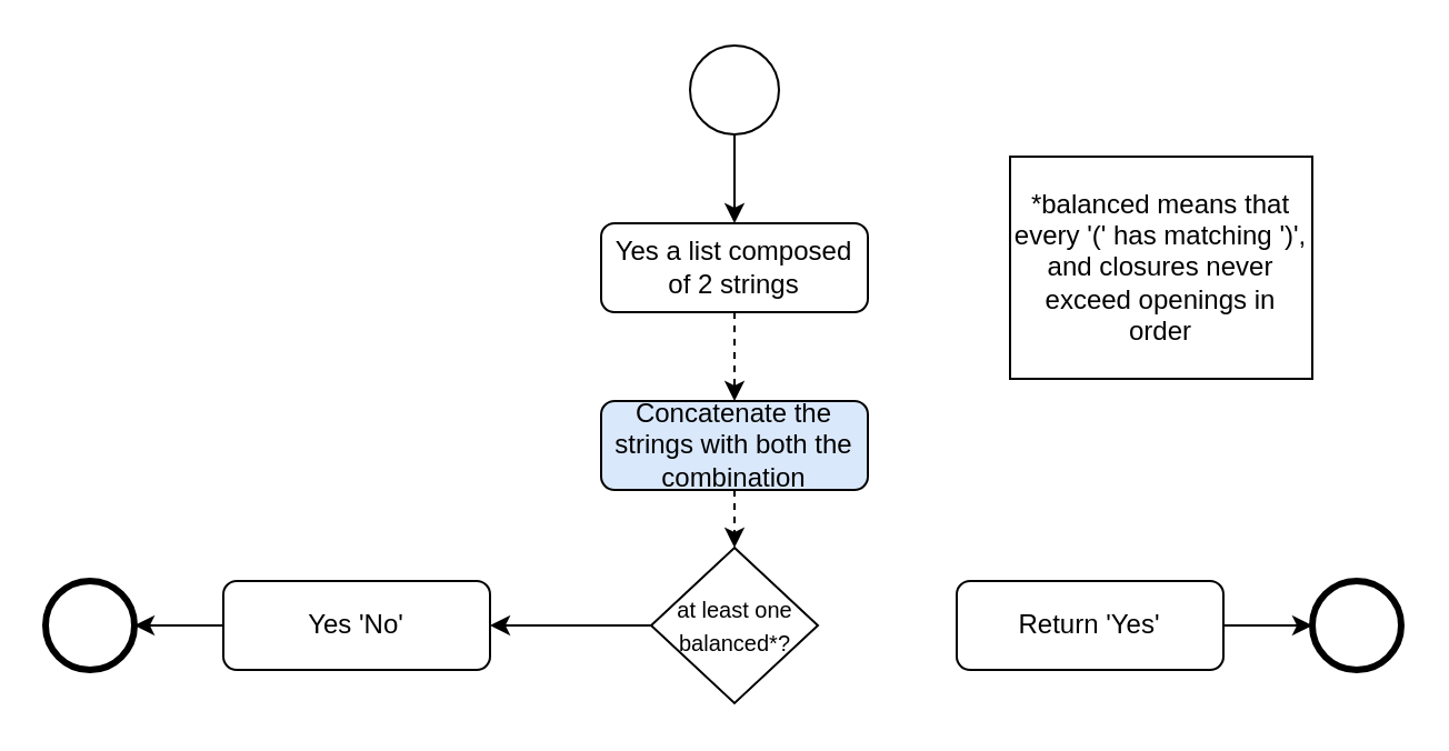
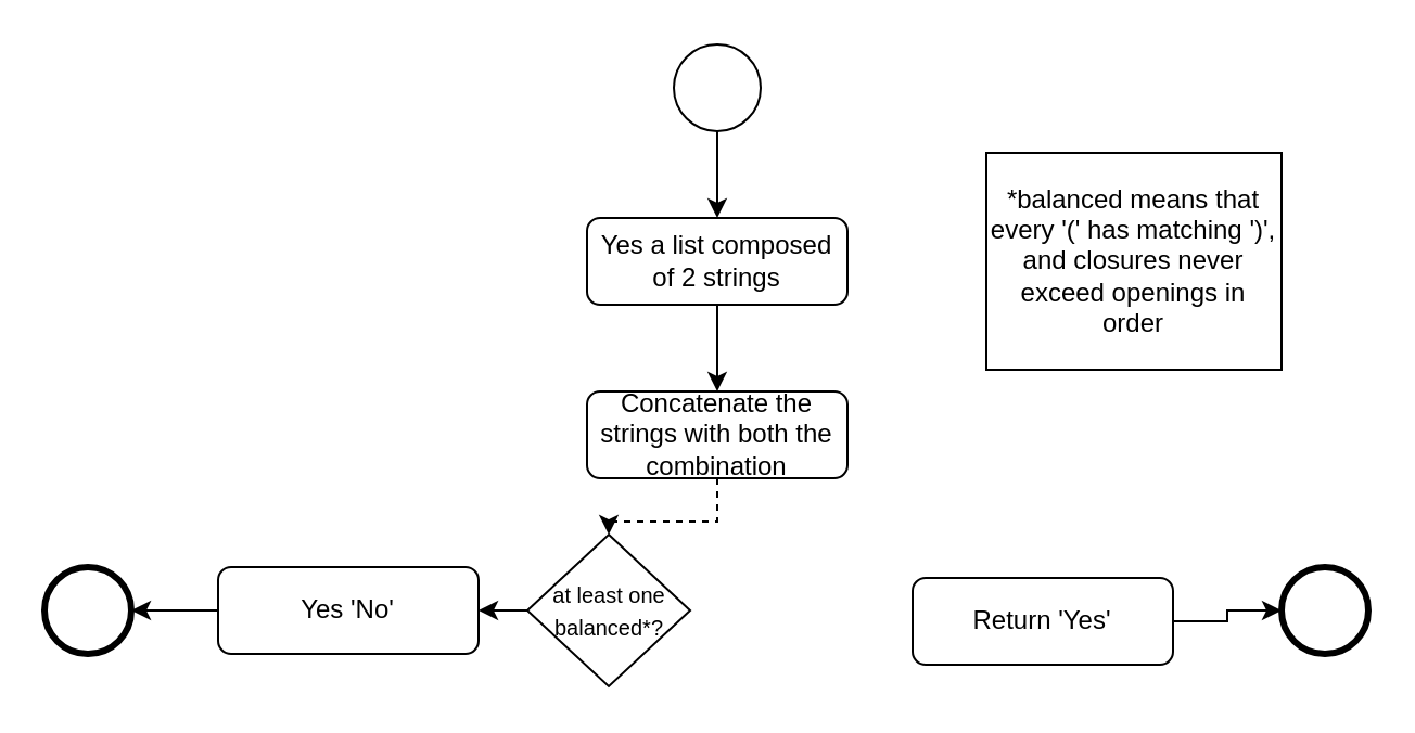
- <mxCell id="4" style="edgeStyle=orthogonalEdgeStyle;rounded=0;orthogonalLoop=1;jettySize=auto;html=1;exitX=0.5;exitY=1;exitDx=0;exitDy=0;entryX=0.5;entryY=0;entryDx=0;entryDy=0;dashed=1;" edge="1" parent="1" source="5" target="10"><mxGeometry relative="1" as="geometry" /></mxCell>
+ <mxCell id="4" style="edgeStyle=orthogonalEdgeStyle;rounded=0;orthogonalLoop=1;jettySize=auto;html=1;exitX=0.5;exitY=1;exitDx=0;exitDy=0;entryX=0.5;entryY=0;entryDx=0;entryDy=0;" edge="1" parent="1" source="5" target="10"><mxGeometry relative="1" as="geometry" /></mxCell>
- <mxCell id="10" value="Concatenate the strings with both the combination" style="rounded=1;whiteSpace=wrap;html=1;fillColor=#dae8fc;" vertex="1" parent="1"><mxGeometry x="270" y="180" width="120" height="40" as="geometry" /></mxCell>
+ <mxCell id="10" value="Concatenate the strings with both the combination" style="rounded=1;whiteSpace=wrap;html=1;" vertex="1" parent="1"><mxGeometry x="270" y="180" width="120" height="40" as="geometry" /></mxCell>
- <mxCell id="12" value="&lt;font style=&quot;font-size: 10px;&quot;&gt;at least&amp;nbsp;&lt;/font&gt;&lt;span style=&quot;font-size: 10px;&quot;&gt;one balanced*?&lt;/span&gt;" style="rhombus;whiteSpace=wrap;html=1;" vertex="1" parent="1"><mxGeometry x="292.5" y="246" width="75" height="70" as="geometry" /></mxCell>
+ <mxCell id="12" value="&lt;font style=&quot;font-size: 10px;&quot;&gt;at least&amp;nbsp;&lt;/font&gt;&lt;span style=&quot;font-size: 10px;&quot;&gt;one balanced*?&lt;/span&gt;" style="rhombus;whiteSpace=wrap;html=1;" vertex="1" parent="1"><mxGeometry x="242.5" y="246" width="75" height="70" as="geometry" /></mxCell>
- <mxCell id="7" value="Return 'Yes'" style="rounded=1;whiteSpace=wrap;html=1;" vertex="1" parent="1"><mxGeometry x="430" y="261" width="120" height="40" as="geometry" /></mxCell>
+ <mxCell id="7" value="Return 'Yes'" style="rounded=1;whiteSpace=wrap;html=1;" vertex="1" parent="1"><mxGeometry x="420" y="266" width="120" height="40" as="geometry" /></mxCell>
